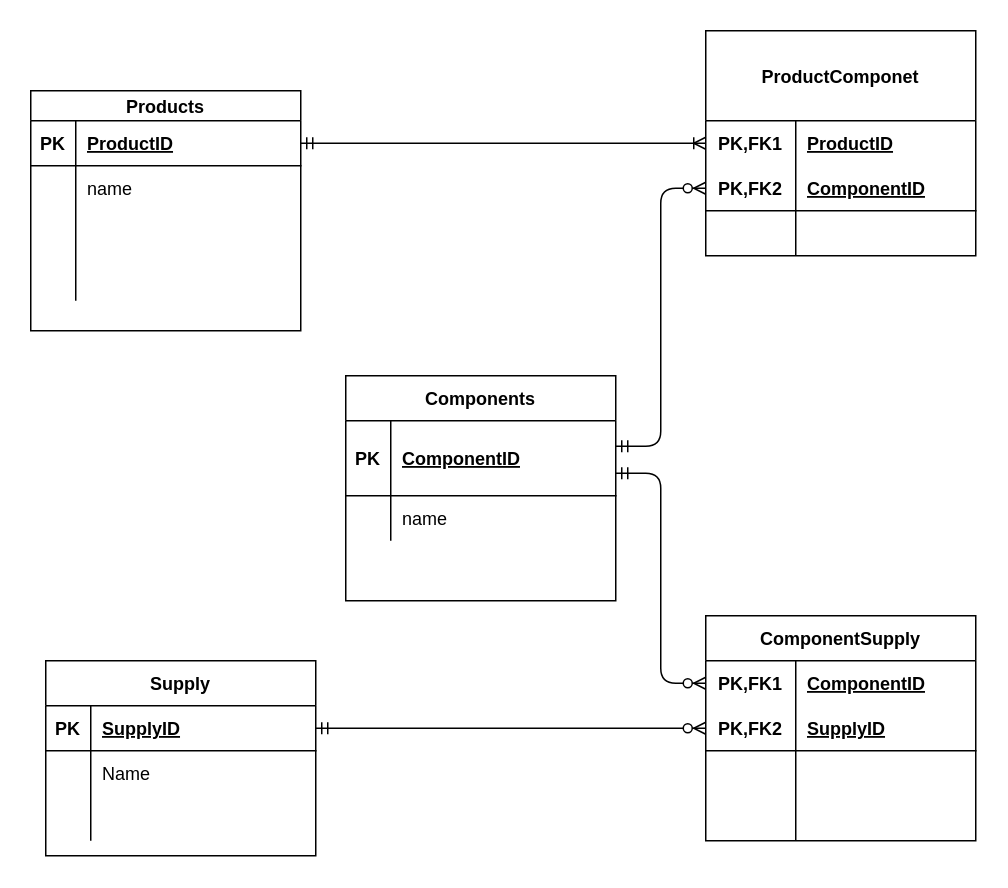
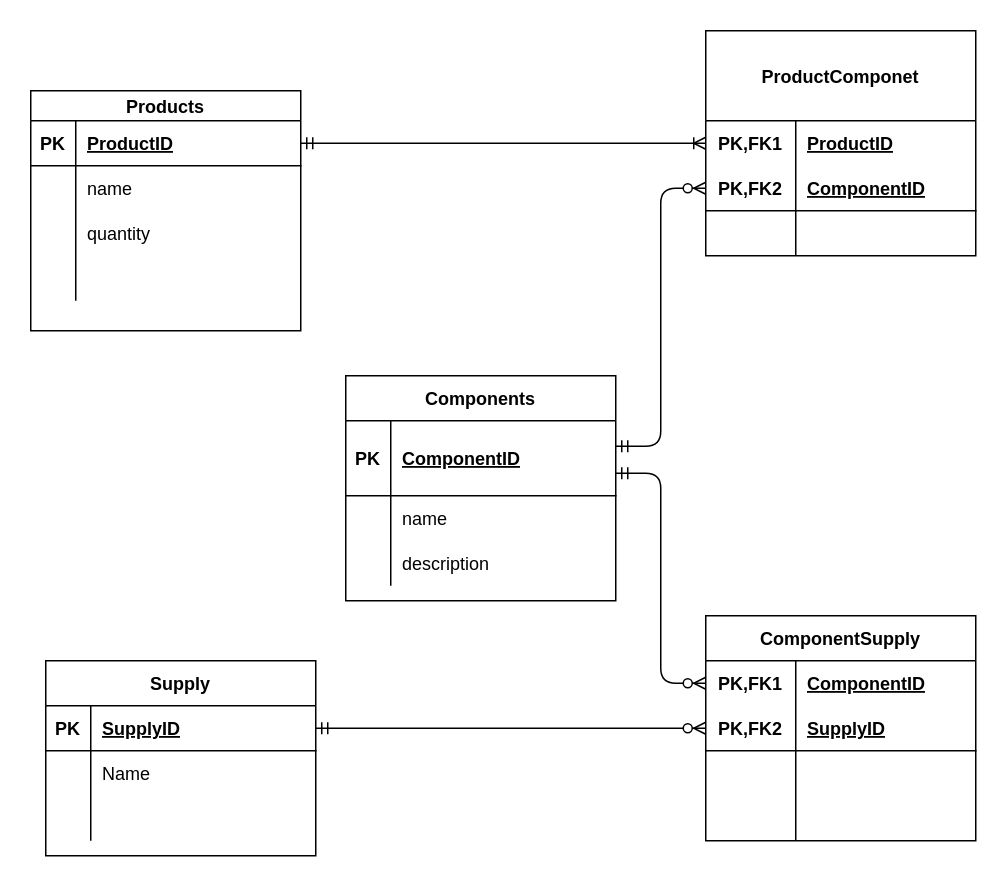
+ <mxCell id="48" value="quantity" style="shape=partialRectangle;connectable=0;fillColor=none;top=0;left=0;bottom=0;right=0;align=left;spacingLeft=6;overflow=hidden;" vertex="1" parent="46"><mxGeometry x="30" width="150" height="30" as="geometry" /></mxCell>
+ <mxCell id="15" value="description" style="shape=partialRectangle;connectable=0;fillColor=none;top=0;left=0;bottom=0;right=0;align=left;spacingLeft=6;overflow=hidden;" vertex="1" parent="13"><mxGeometry x="30" width="150" height="30" as="geometry" /></mxCell>
